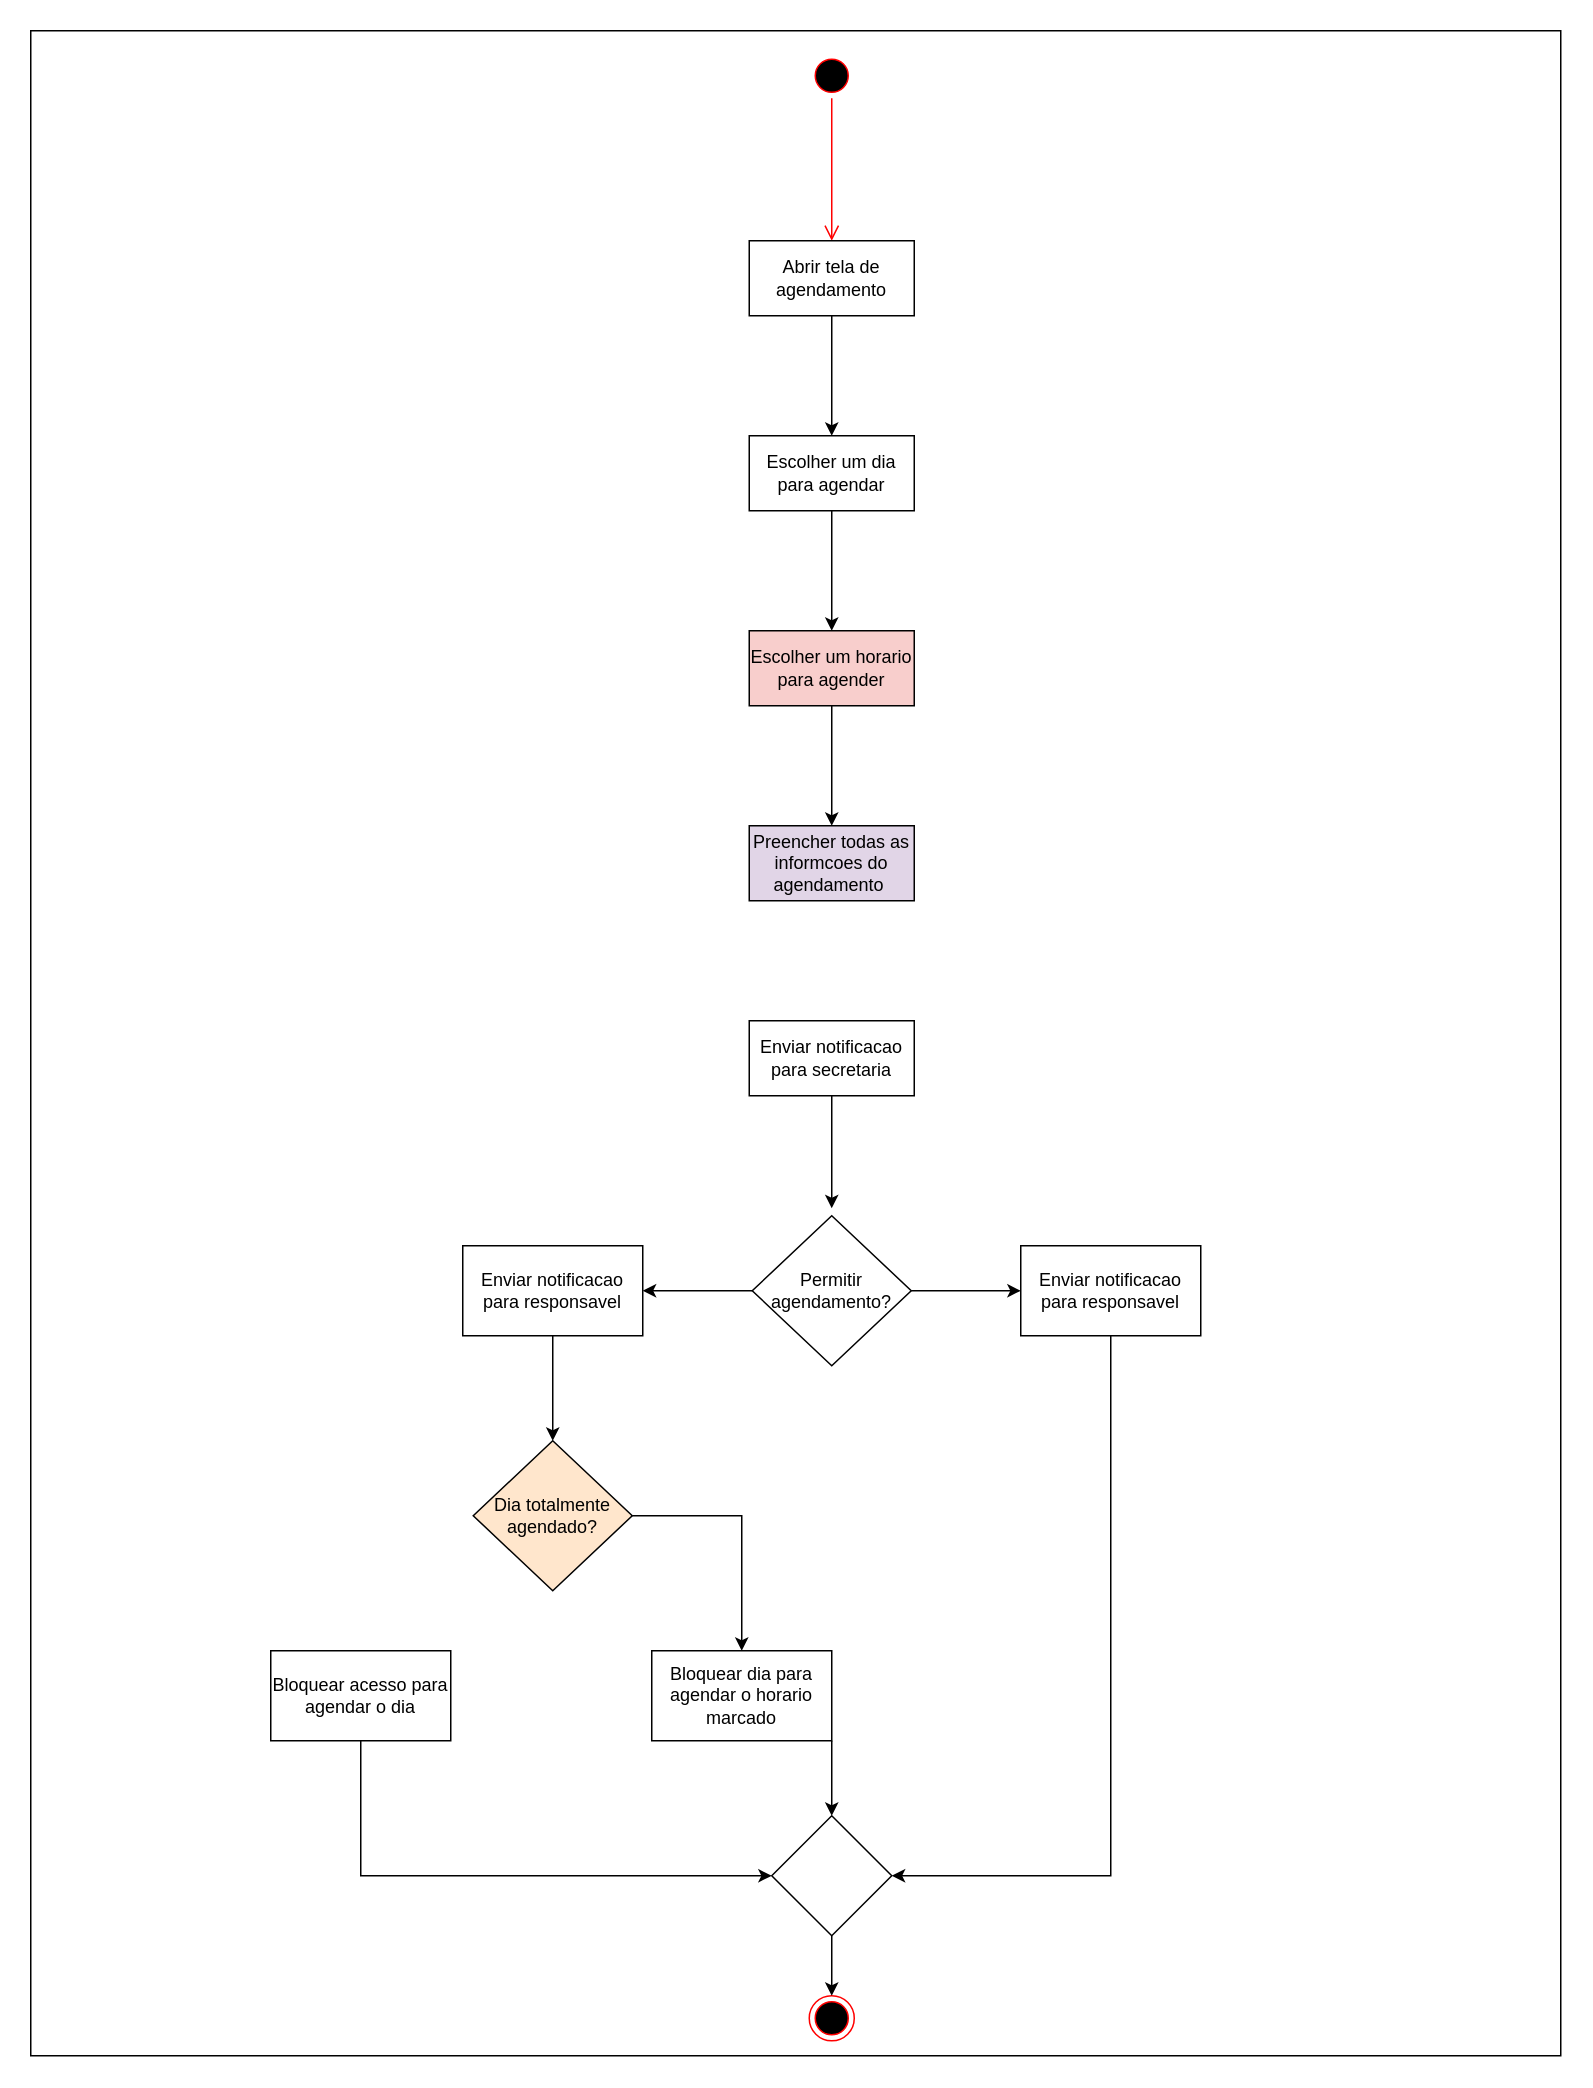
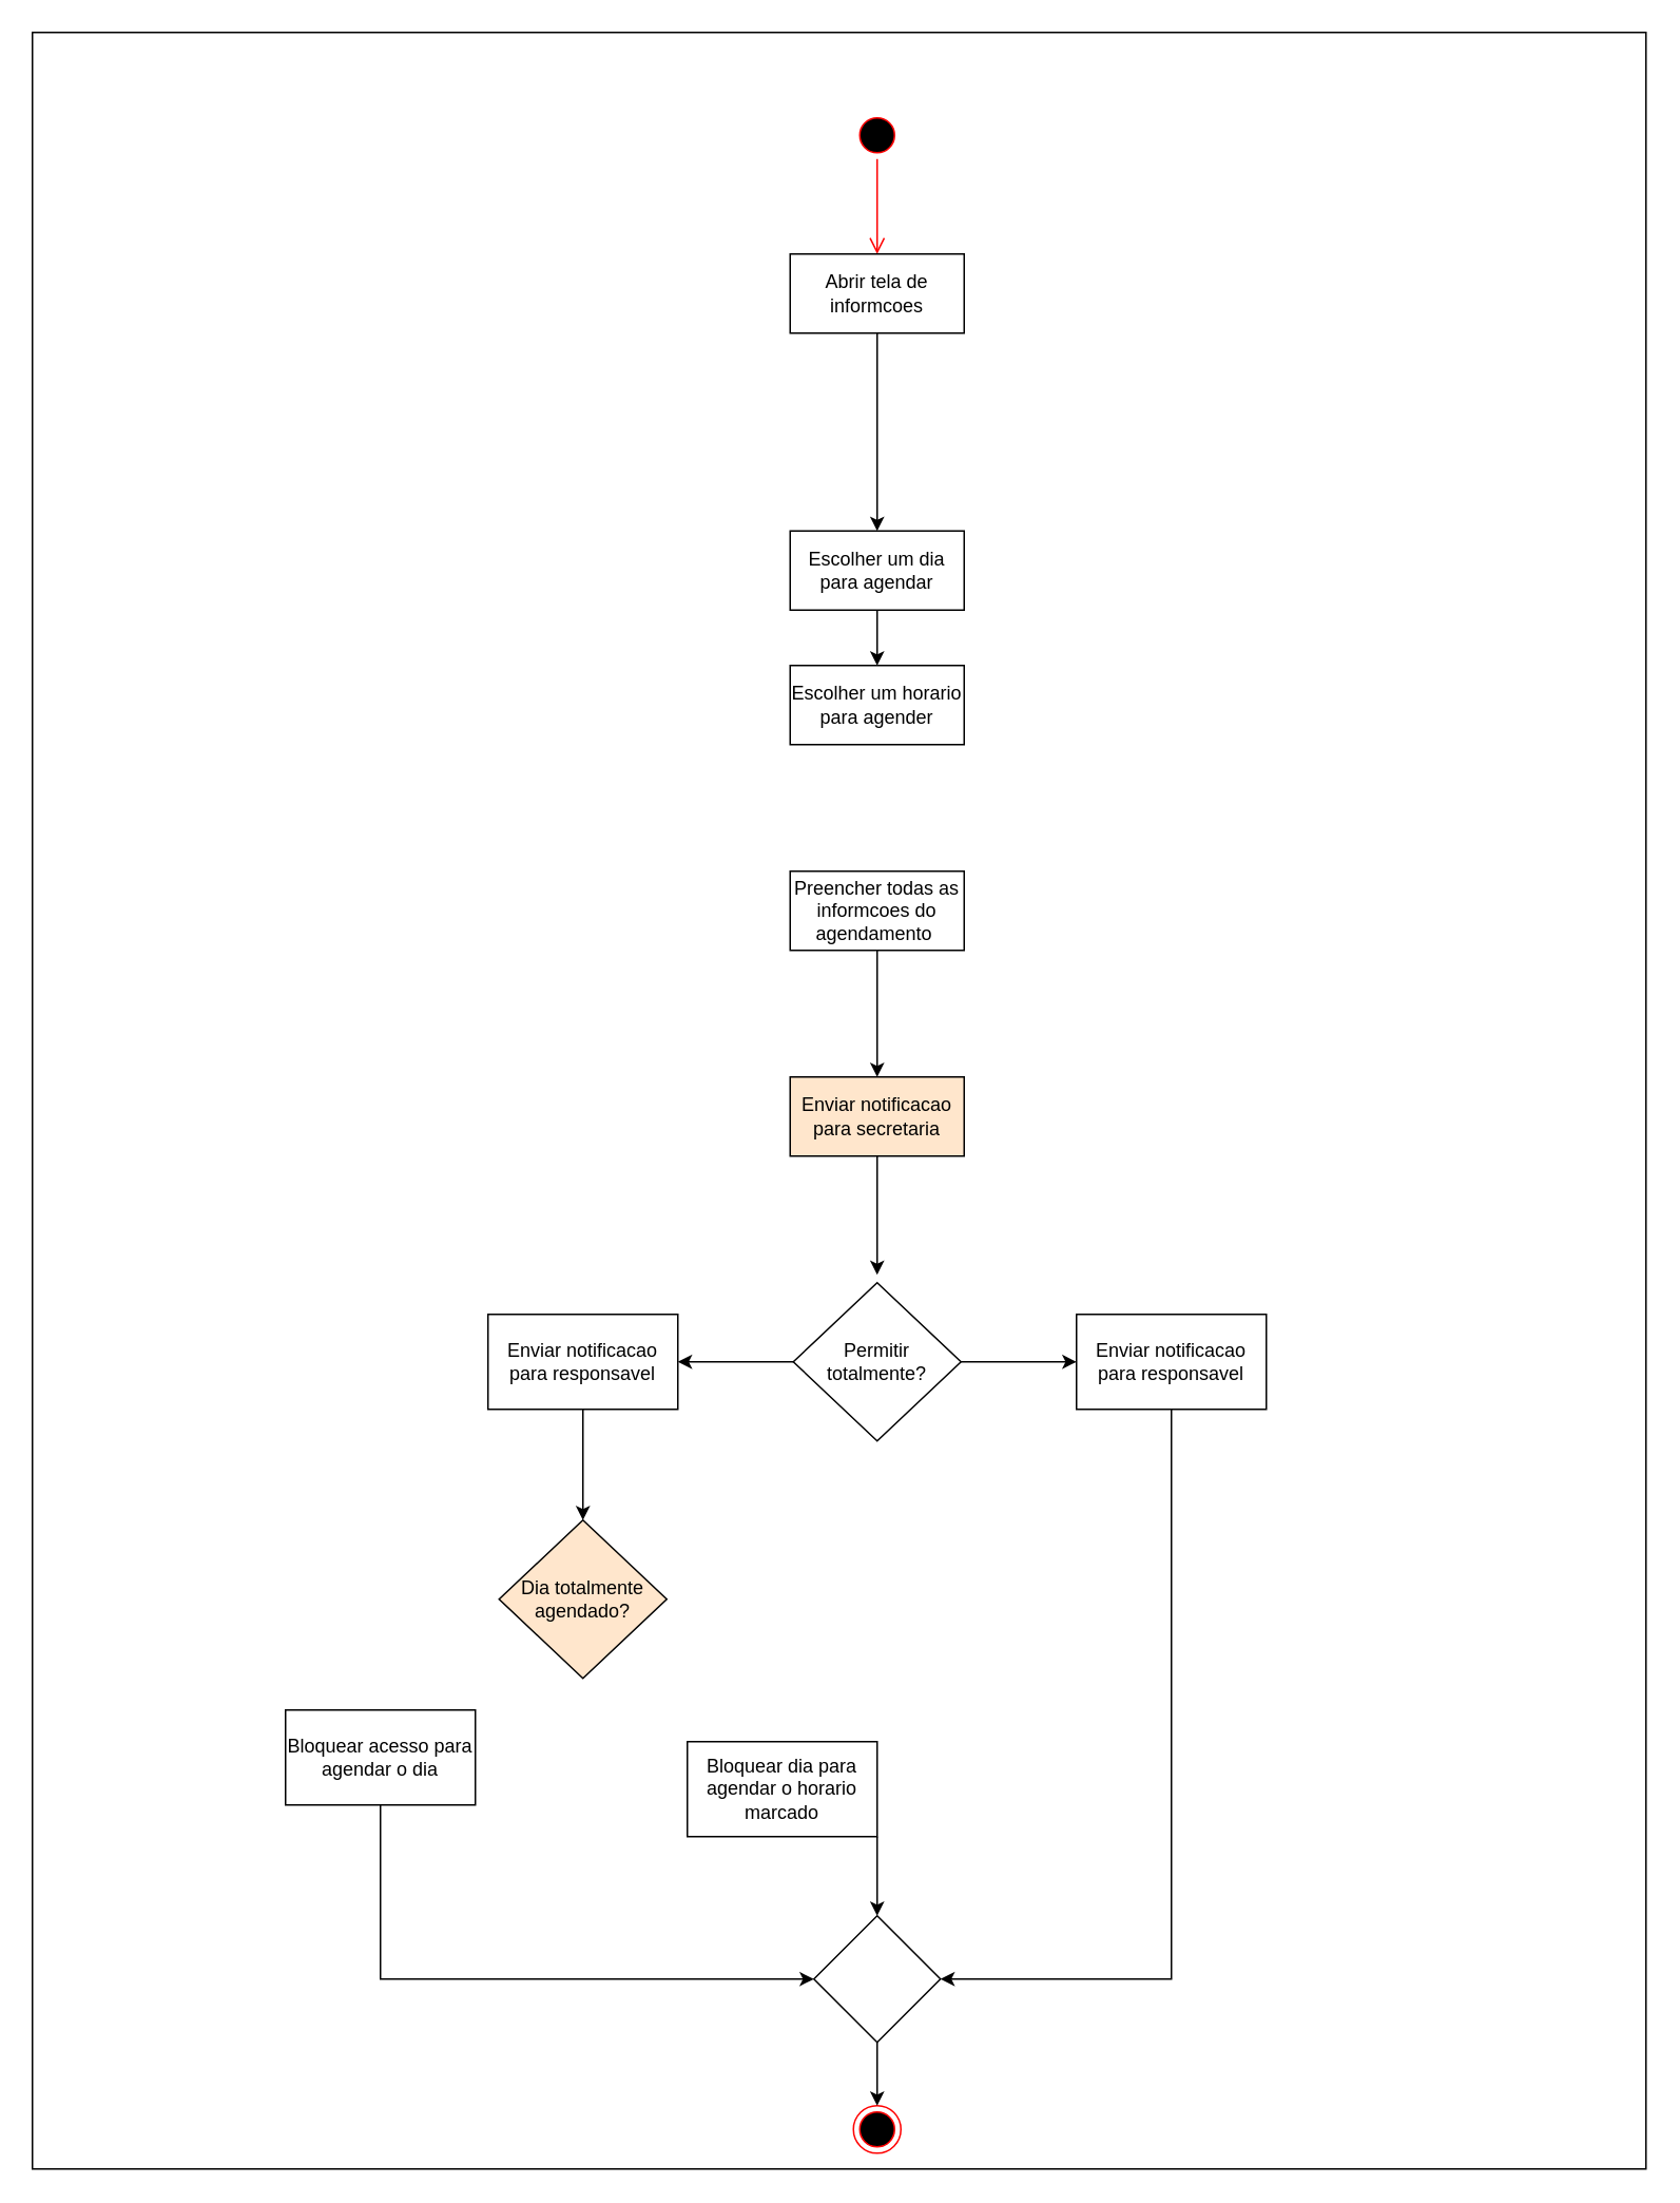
- <mxCell id="3" value="a" style="ellipse;html=1;shape=startState;fillColor=#000000;strokeColor=#ff0000;" vertex="1" parent="1"><mxGeometry x="539" y="35" width="30" height="30" as="geometry" /></mxCell>
+ <mxCell id="3" value="a" style="ellipse;html=1;shape=startState;fillColor=#000000;strokeColor=#ff0000;" vertex="1" parent="1"><mxGeometry x="539" y="70" width="30" height="30" as="geometry" /></mxCell>
- <mxCell id="6" value="Abrir tela de agendamento" style="html=1;whiteSpace=wrap;" vertex="1" parent="1"><mxGeometry x="499" y="160" width="110" height="50" as="geometry" /></mxCell>
+ <mxCell id="6" value="Abrir tela de informcoes" style="html=1;whiteSpace=wrap;" vertex="1" parent="1"><mxGeometry x="499" y="160" width="110" height="50" as="geometry" /></mxCell>
- <mxCell id="8" value="Escolher um dia para agendar" style="html=1;whiteSpace=wrap;" vertex="1" parent="1"><mxGeometry x="499" y="290" width="110" height="50" as="geometry" /></mxCell>
+ <mxCell id="8" value="Escolher um dia para agendar" style="html=1;whiteSpace=wrap;" vertex="1" parent="1"><mxGeometry x="499" y="335" width="110" height="50" as="geometry" /></mxCell>
- <mxCell id="10" value="Escolher um horario para agender" style="html=1;whiteSpace=wrap;fillColor=#f8cecc;" vertex="1" parent="1"><mxGeometry x="499" y="420" width="110" height="50" as="geometry" /></mxCell>
+ <mxCell id="10" value="Escolher um horario para agender" style="html=1;whiteSpace=wrap;" vertex="1" parent="1"><mxGeometry x="499" y="420" width="110" height="50" as="geometry" /></mxCell>
- <mxCell id="9" value="" style="edgeStyle=orthogonalEdgeStyle;rounded=0;orthogonalLoop=1;jettySize=auto;html=1;" edge="1" parent="1" source="10" target="12"><mxGeometry relative="1" as="geometry" /></mxCell>
- <mxCell id="12" value="Preencher todas as informcoes do agendamento&amp;nbsp;" style="html=1;whiteSpace=wrap;fillColor=#e1d5e7;" vertex="1" parent="1"><mxGeometry x="499" y="550" width="110" height="50" as="geometry" /></mxCell>
+ <mxCell id="12" value="Preencher todas as informcoes do agendamento&amp;nbsp;" style="html=1;whiteSpace=wrap;" vertex="1" parent="1"><mxGeometry x="499" y="550" width="110" height="50" as="geometry" /></mxCell>
+ <mxCell id="11" value="" style="edgeStyle=orthogonalEdgeStyle;rounded=0;orthogonalLoop=1;jettySize=auto;html=1;" edge="1" parent="1" source="12" target="14"><mxGeometry relative="1" as="geometry" /></mxCell>
- <mxCell id="14" value="Enviar notificacao para secretaria" style="html=1;whiteSpace=wrap;" vertex="1" parent="1"><mxGeometry x="499" y="680" width="110" height="50" as="geometry" /></mxCell>
+ <mxCell id="14" value="Enviar notificacao para secretaria" style="html=1;whiteSpace=wrap;fillColor=#ffe6cc;" vertex="1" parent="1"><mxGeometry x="499" y="680" width="110" height="50" as="geometry" /></mxCell>
- <mxCell id="17" value="Permitir agendamento?" style="rhombus;whiteSpace=wrap;html=1;" vertex="1" parent="1"><mxGeometry x="501" y="810" width="106" height="100" as="geometry" /></mxCell>
+ <mxCell id="17" value="Permitir totalmente?" style="rhombus;whiteSpace=wrap;html=1;" vertex="1" parent="1"><mxGeometry x="501" y="810" width="106" height="100" as="geometry" /></mxCell>
- <mxCell id="22" value="" style="edgeStyle=orthogonalEdgeStyle;rounded=0;orthogonalLoop=1;jettySize=auto;html=1;" edge="1" parent="1" source="23" target="27"><mxGeometry relative="1" as="geometry" /></mxCell>
- <mxCell id="25" value="Bloquear acesso para agendar o dia" style="whiteSpace=wrap;html=1;" vertex="1" parent="1"><mxGeometry x="180" y="1100" width="120" height="60" as="geometry" /></mxCell>
+ <mxCell id="25" value="Bloquear acesso para agendar o dia" style="whiteSpace=wrap;html=1;" vertex="1" parent="1"><mxGeometry x="180" y="1080" width="120" height="60" as="geometry" /></mxCell>
